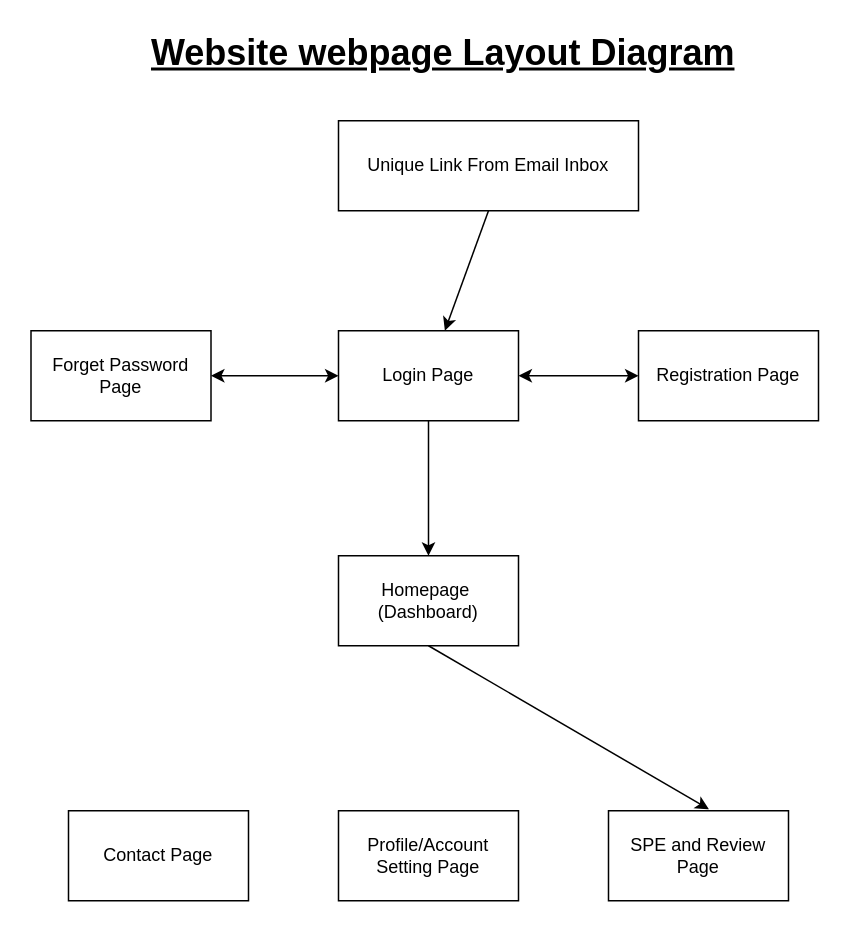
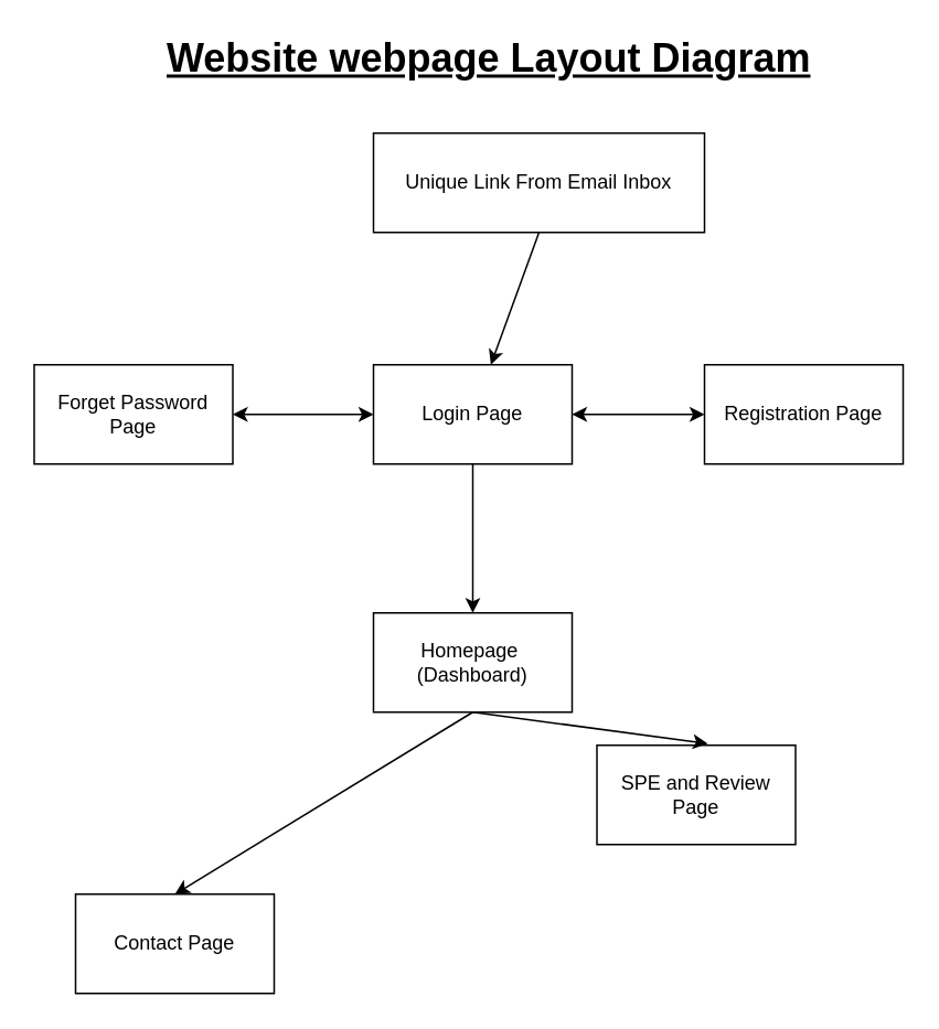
+ <mxCell id="10" value="" style="endArrow=classic;html=1;rounded=0;fontSize=24;exitX=0.5;exitY=1;exitDx=0;exitDy=0;entryX=0.5;entryY=0;entryDx=0;entryDy=0;" parent="1" source="5" target="7" edge="1"><mxGeometry width="50" height="50" relative="1" as="geometry"><mxPoint x="265" y="600" as="sourcePoint" /><mxPoint x="315" y="550" as="targetPoint" /></mxGeometry></mxCell>
- <mxCell id="6" value="Profile/Account Setting Page" style="rounded=0;whiteSpace=wrap;html=1;" parent="1" vertex="1"><mxGeometry x="225" y="540" width="120" height="60" as="geometry" /></mxCell>
- <mxCell id="8" value="SPE and Review Page" style="rounded=0;whiteSpace=wrap;html=1;" parent="1" vertex="1"><mxGeometry x="405" y="540" width="120" height="60" as="geometry" /></mxCell>
+ <mxCell id="8" value="SPE and Review Page" style="rounded=0;whiteSpace=wrap;html=1;" parent="1" vertex="1"><mxGeometry x="360" y="450" width="120" height="60" as="geometry" /></mxCell>
